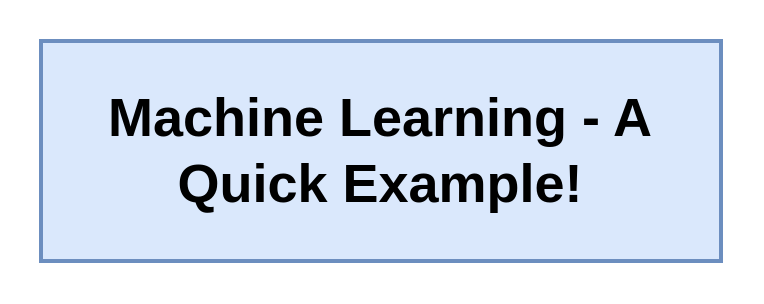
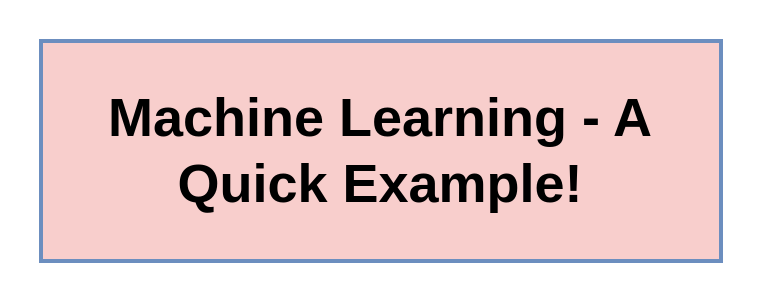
- <mxCell id="2" value="Machine Learning - A Quick Example!" style="rounded=0;whiteSpace=wrap;html=1;strokeWidth=2;fontSize=27;align=center;fillColor=#dae8fc;strokeColor=#6c8ebf;fontStyle=1" vertex="1" parent="1"><mxGeometry x="20" y="20" width="340" height="110" as="geometry" /></mxCell>
+ <mxCell id="2" value="Machine Learning - A Quick Example!" style="rounded=0;whiteSpace=wrap;html=1;strokeWidth=2;fontSize=27;align=center;fillColor=#f8cecc;strokeColor=#6c8ebf;fontStyle=1;" vertex="1" parent="1"><mxGeometry x="20" y="20" width="340" height="110" as="geometry" /></mxCell>
